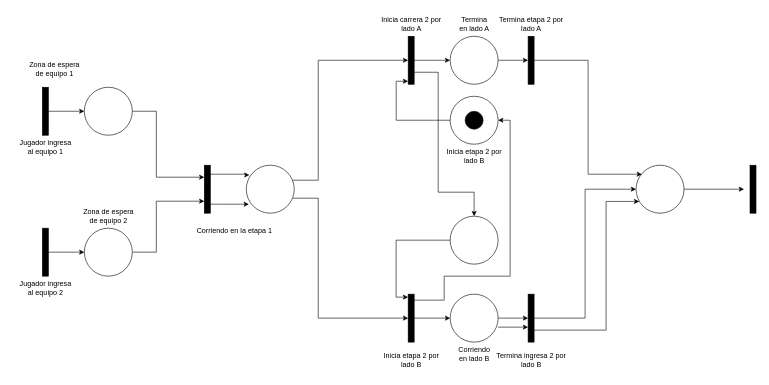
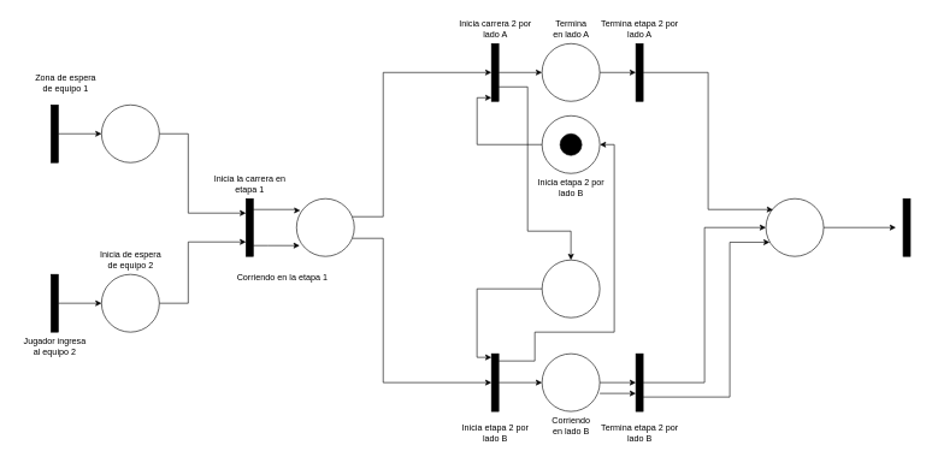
- <mxCell id="41" value="&lt;div&gt;Jugador ingresa&lt;/div&gt;&lt;div&gt;al equipo 1&lt;br&gt;&lt;/div&gt;" style="text;html=1;align=center;verticalAlign=middle;resizable=0;points=[];autosize=1;strokeColor=none;fillColor=none;" vertex="1" parent="1"><mxGeometry x="20" y="225" width="110" height="40" as="geometry" /></mxCell>
+ <mxCell id="44" value="&lt;div&gt;Inicia la carrera en&lt;/div&gt;&lt;div&gt;etapa 1&lt;br&gt;&lt;/div&gt;" style="text;html=1;align=center;verticalAlign=middle;resizable=0;points=[];autosize=1;strokeColor=none;fillColor=none;" vertex="1" parent="1"><mxGeometry x="285" y="235" width="120" height="40" as="geometry" /></mxCell>
- <mxCell id="43" value="&lt;div&gt;Zona de espera&lt;/div&gt;&lt;div&gt;de equipo 2&lt;br&gt;&lt;/div&gt;" style="text;html=1;align=center;verticalAlign=middle;resizable=0;points=[];autosize=1;strokeColor=none;fillColor=none;" vertex="1" parent="1"><mxGeometry x="125" y="340" width="110" height="40" as="geometry" /></mxCell>
+ <mxCell id="43" value="&lt;div&gt;Inicia de espera&lt;/div&gt;&lt;div&gt;de equipo 2&lt;br&gt;&lt;/div&gt;" style="text;html=1;align=center;verticalAlign=middle;resizable=0;points=[];autosize=1;strokeColor=none;fillColor=none;" vertex="1" parent="1"><mxGeometry x="125" y="340" width="110" height="40" as="geometry" /></mxCell>
- <mxCell id="51" value="&lt;div&gt;Termina ingresa 2 por&lt;/div&gt;&lt;div&gt;lado B&lt;br&gt;&lt;/div&gt;" style="text;html=1;align=center;verticalAlign=middle;resizable=0;points=[];autosize=1;strokeColor=none;fillColor=none;" vertex="1" parent="1"><mxGeometry x="819.96" y="580" width="130" height="40" as="geometry" /></mxCell>
+ <mxCell id="51" value="&lt;div&gt;Termina etapa 2 por&lt;/div&gt;&lt;div&gt;lado B&lt;br&gt;&lt;/div&gt;" style="text;html=1;align=center;verticalAlign=middle;resizable=0;points=[];autosize=1;strokeColor=none;fillColor=none;" vertex="1" parent="1"><mxGeometry x="819.96" y="580" width="130" height="40" as="geometry" /></mxCell>
